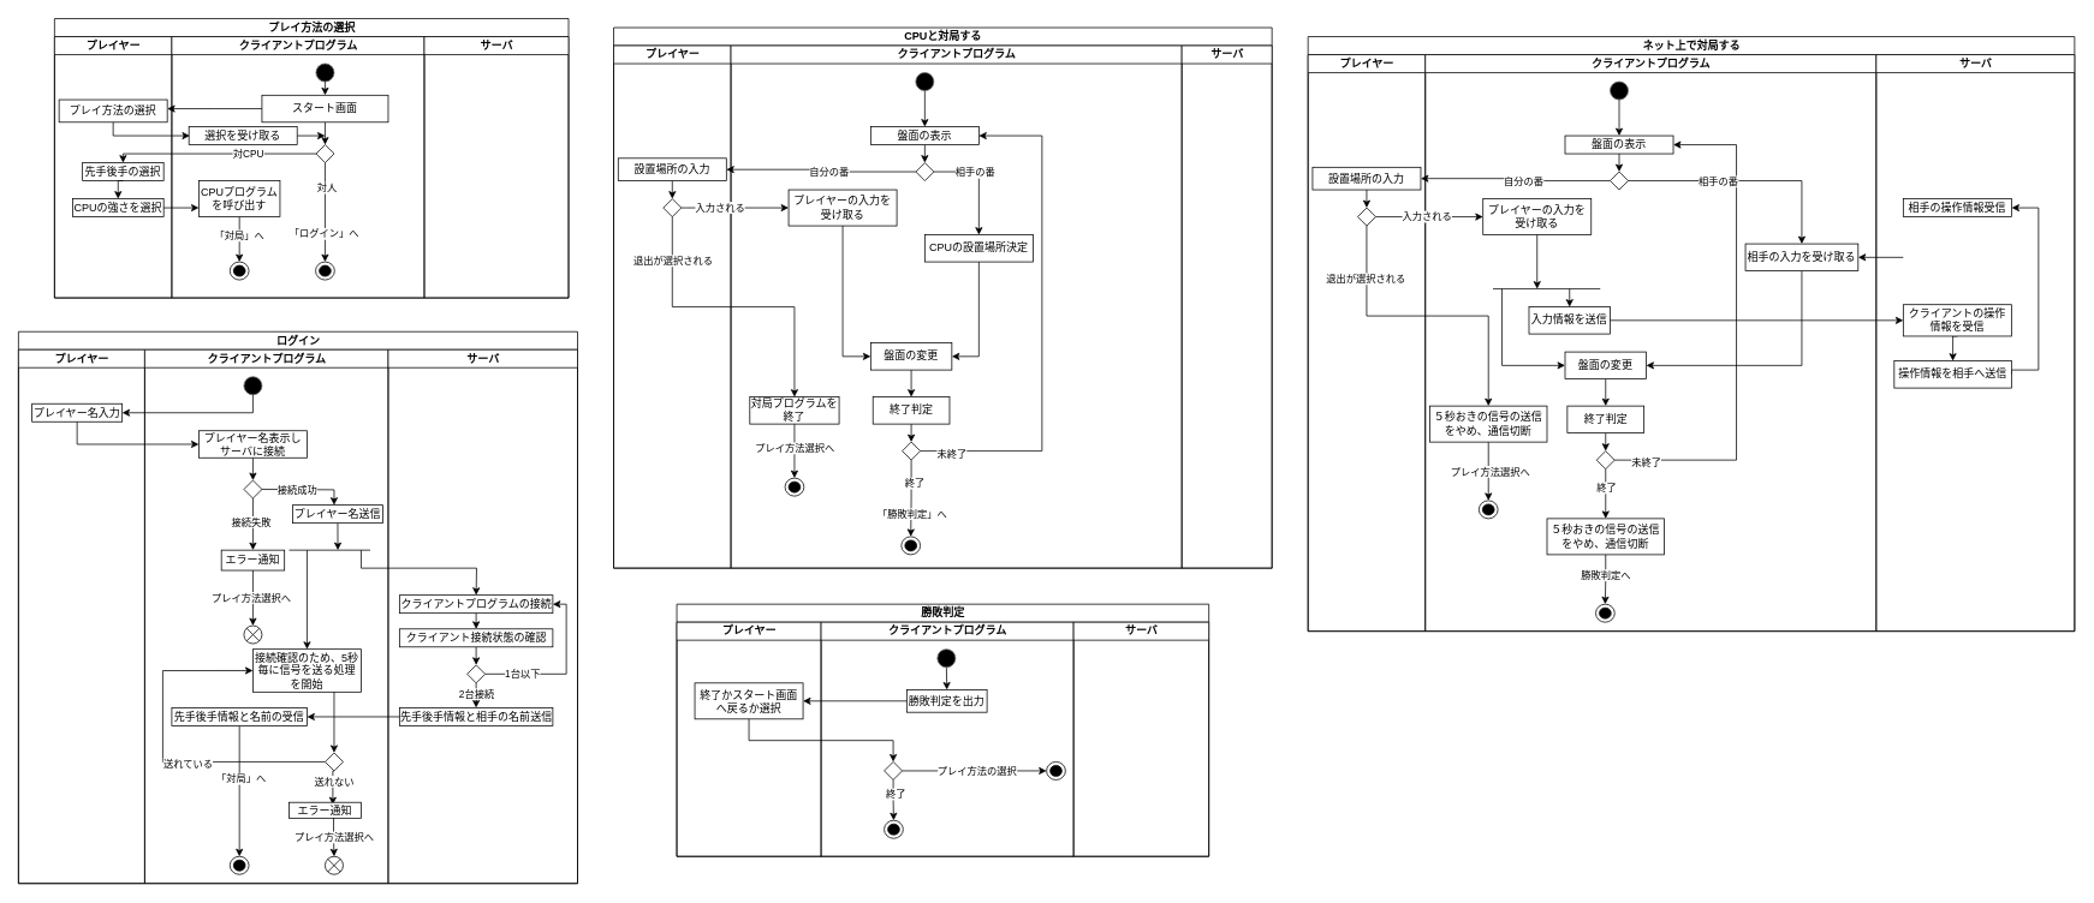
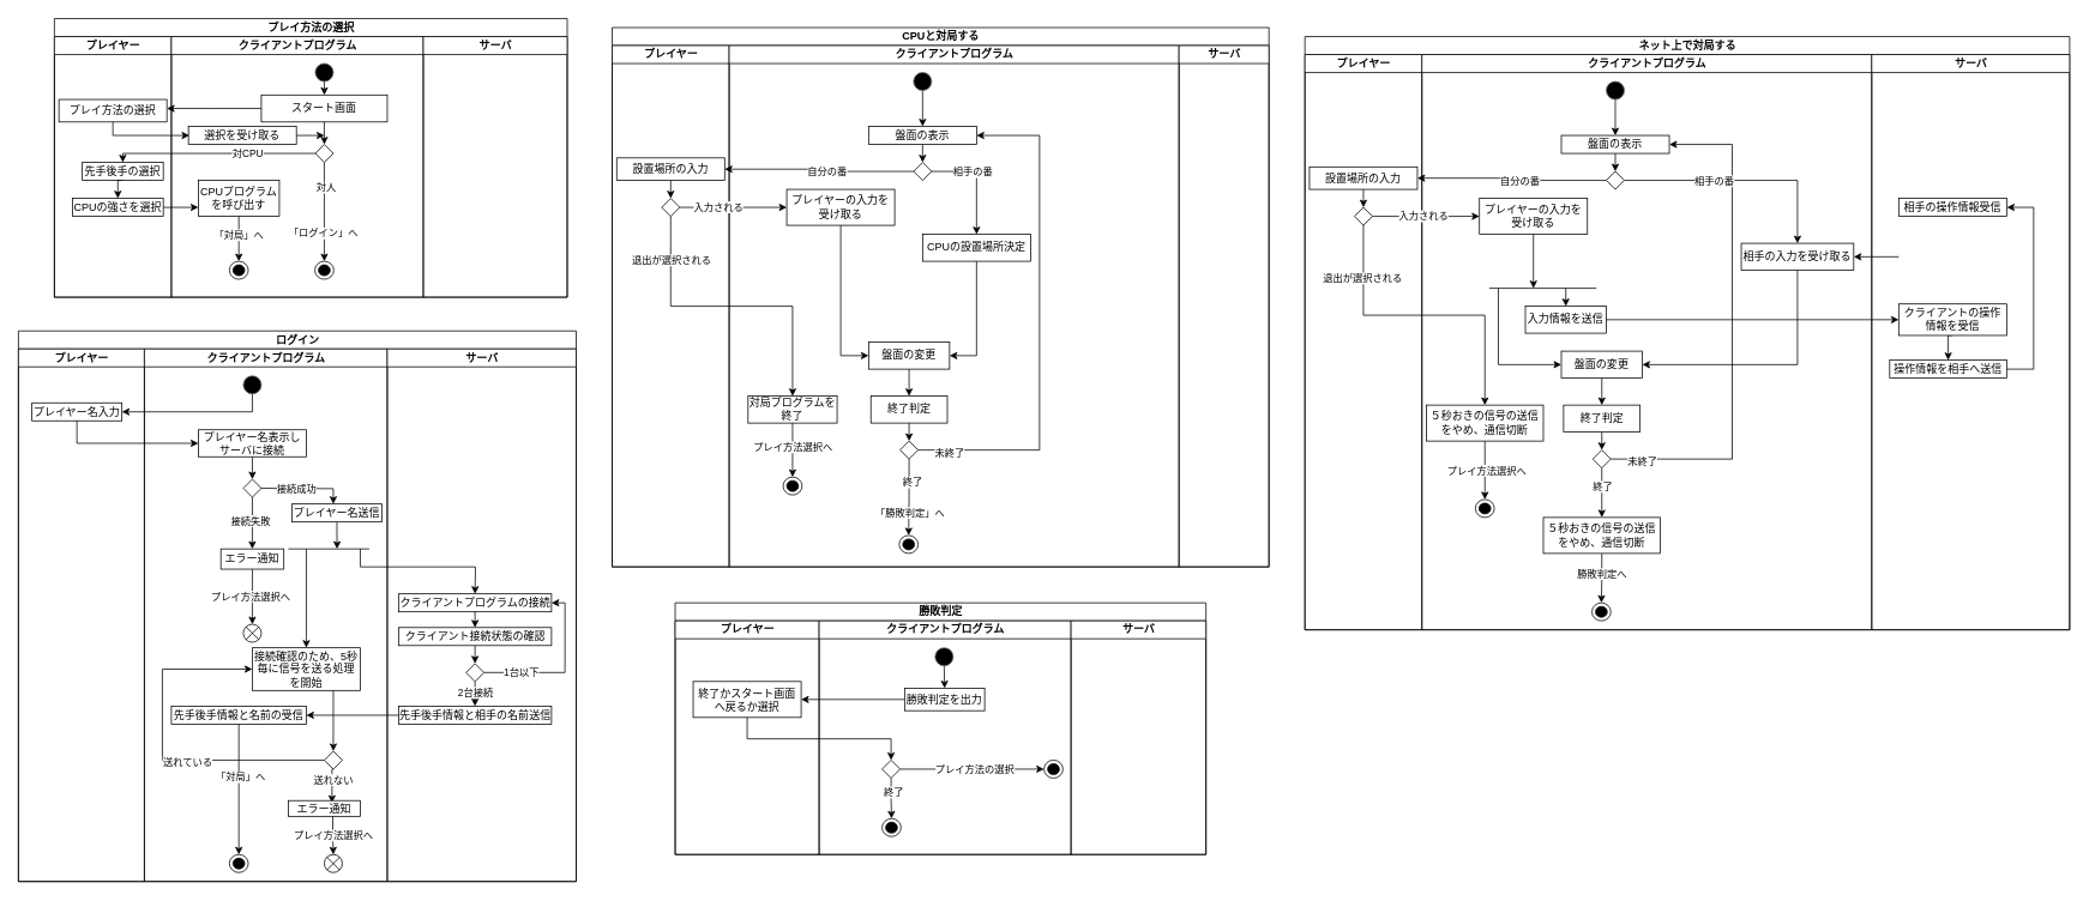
- <mxCell id="180" value="操作情報を相手へ送信" style="rounded=0;whiteSpace=wrap;html=1;" parent="175" vertex="1"><mxGeometry x="20" y="340" width="130" height="30" as="geometry" /></mxCell>
+ <mxCell id="180" value="操作情報を相手へ送信" style="rounded=0;whiteSpace=wrap;html=1;" parent="175" vertex="1"><mxGeometry x="20" y="340" width="130" height="20" as="geometry" /></mxCell>
